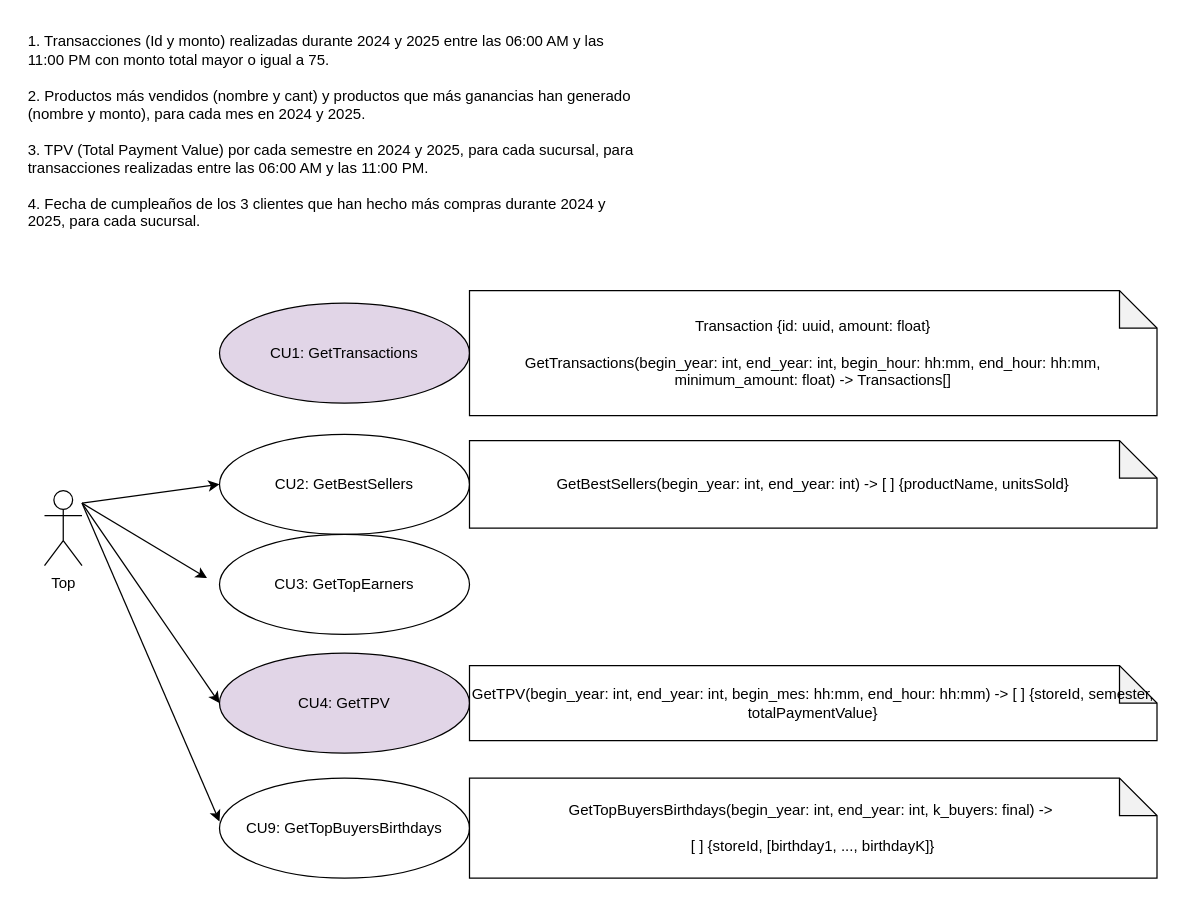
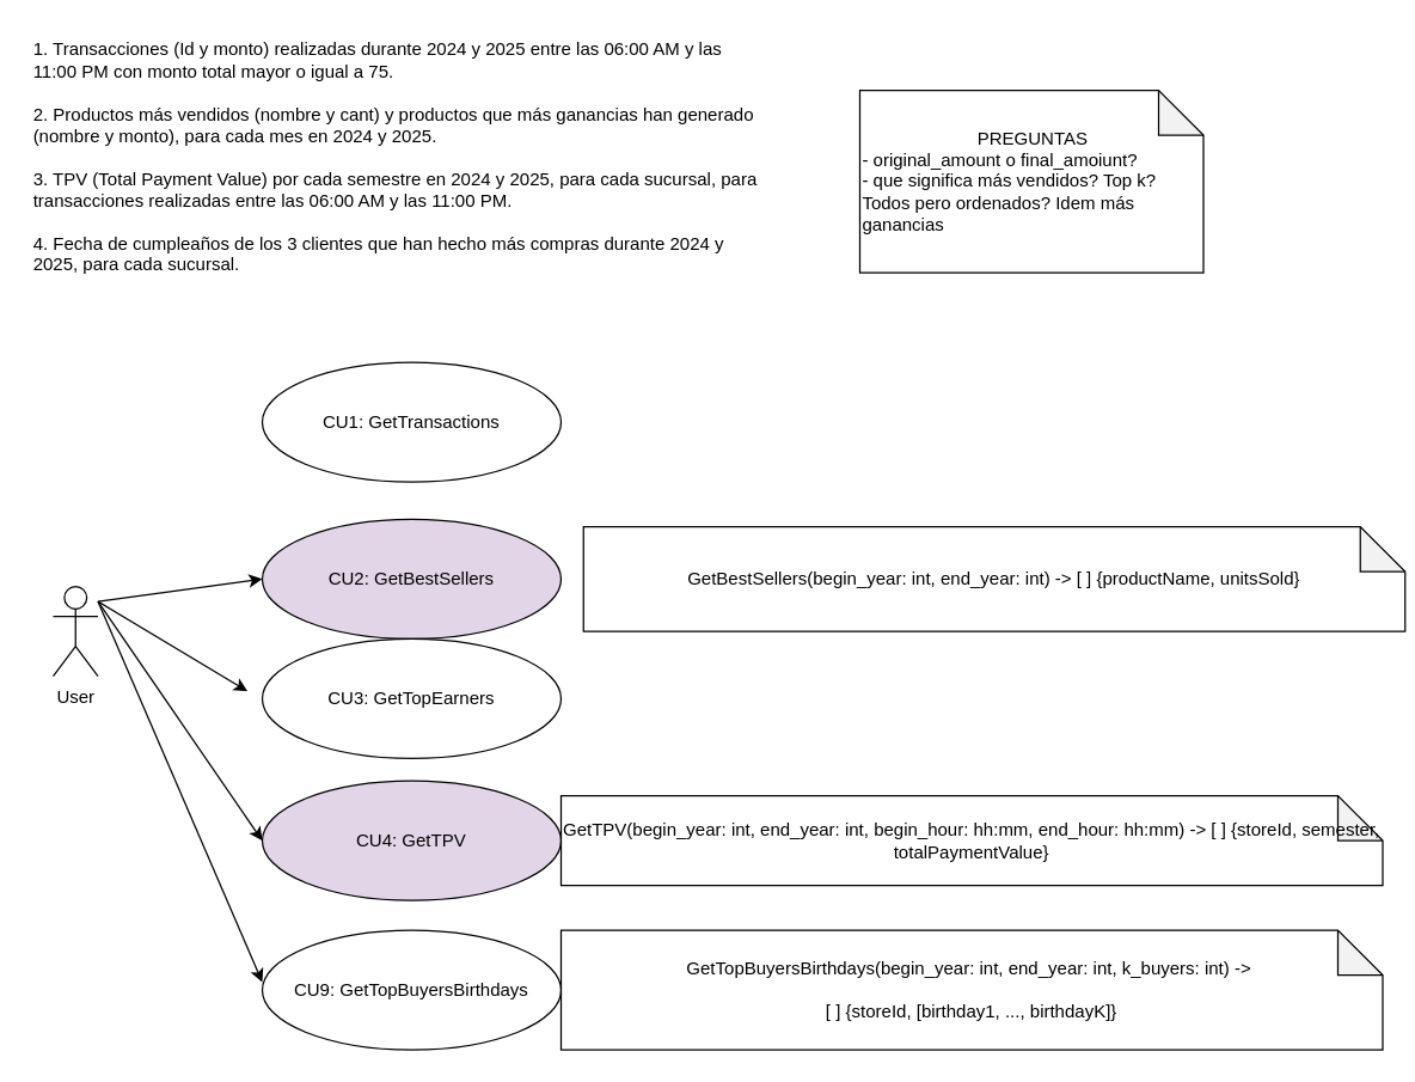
+ <mxCell id="6" value="&lt;div style=&quot;text-align: center;&quot;&gt;&lt;span style=&quot;background-color: transparent; color: light-dark(rgb(0, 0, 0), rgb(255, 255, 255));&quot;&gt;PREGUNTAS&lt;/span&gt;&lt;/div&gt;&lt;div&gt;- original_amount o final_amoiunt?&lt;/div&gt;&lt;div&gt;- que significa más vendidos? Top k? Todos pero ordenados? Idem más ganancias&lt;/div&gt;" style="shape=note;whiteSpace=wrap;html=1;backgroundOutline=1;darkOpacity=0.05;align=left;" vertex="1" parent="1"><mxGeometry x="575" y="60" width="230" height="122" as="geometry" /></mxCell>
- <mxCell id="4" value="CU1: GetTransactions" style="ellipse;whiteSpace=wrap;html=1;fillColor=#e1d5e7;" parent="1" vertex="1"><mxGeometry x="175" y="242" width="200" height="80" as="geometry" /></mxCell>
+ <mxCell id="4" value="CU1: GetTransactions" style="ellipse;whiteSpace=wrap;html=1;" parent="1" vertex="1"><mxGeometry x="175" y="242" width="200" height="80" as="geometry" /></mxCell>
- <mxCell id="5" value="Transaction {id: uuid, amount: float}&lt;br&gt;&lt;br&gt;GetTransactions(begin_year: int, end_year: int, begin_hour: hh:mm, end_hour: hh:mm, minimum_amount: float) -&amp;gt; Transactions[]" style="shape=note;whiteSpace=wrap;html=1;backgroundOutline=1;darkOpacity=0.05;" parent="1" vertex="1"><mxGeometry x="375" y="232" width="550" height="100" as="geometry" /></mxCell>
- <mxCell id="7" value="CU2: GetBestSellers" style="ellipse;whiteSpace=wrap;html=1;" parent="1" vertex="1"><mxGeometry x="175" y="347" width="200" height="80" as="geometry" /></mxCell>
+ <mxCell id="7" value="CU2: GetBestSellers" style="ellipse;whiteSpace=wrap;html=1;fillColor=#e1d5e7;" parent="1" vertex="1"><mxGeometry x="175" y="347" width="200" height="80" as="geometry" /></mxCell>
- <mxCell id="8" value="GetBestSellers(begin_year: int, end_year: int) -&amp;gt; [ ] {productName, unitsSold}" style="shape=note;whiteSpace=wrap;html=1;backgroundOutline=1;darkOpacity=0.05;" parent="1" vertex="1"><mxGeometry x="375" y="352" width="550" height="70" as="geometry" /></mxCell>
+ <mxCell id="8" value="GetBestSellers(begin_year: int, end_year: int) -&amp;gt; [ ] {productName, unitsSold}" style="shape=note;whiteSpace=wrap;html=1;backgroundOutline=1;darkOpacity=0.05;" parent="1" vertex="1"><mxGeometry x="390" y="352" width="550" height="70" as="geometry" /></mxCell>
- <mxCell id="3" value="Top&lt;div&gt;&lt;br&gt;&lt;/div&gt;" style="shape=umlActor;verticalLabelPosition=bottom;verticalAlign=top;html=1;outlineConnect=0;" parent="1" vertex="1"><mxGeometry x="35" y="392" width="30" height="60" as="geometry" /></mxCell>
+ <mxCell id="3" value="User&lt;div&gt;&lt;br&gt;&lt;/div&gt;" style="shape=umlActor;verticalLabelPosition=bottom;verticalAlign=top;html=1;outlineConnect=0;" parent="1" vertex="1"><mxGeometry x="35" y="392" width="30" height="60" as="geometry" /></mxCell>
- <mxCell id="11" value="GetTPV(begin_year: int, end_year: int, begin_mes: hh:mm, end_hour: hh:mm) -&amp;gt; [ ] {storeId, semester, totalPaymentValue}" style="shape=note;whiteSpace=wrap;html=1;backgroundOutline=1;darkOpacity=0.05;" parent="1" vertex="1"><mxGeometry x="375" y="532" width="550" height="60" as="geometry" /></mxCell>
+ <mxCell id="11" value="GetTPV(begin_year: int, end_year: int, begin_hour: hh:mm, end_hour: hh:mm) -&amp;gt; [ ] {storeId, semester, totalPaymentValue}" style="shape=note;whiteSpace=wrap;html=1;backgroundOutline=1;darkOpacity=0.05;" parent="1" vertex="1"><mxGeometry x="375" y="532" width="550" height="60" as="geometry" /></mxCell>
- <mxCell id="13" value="GetTopBuyersBirthdays(begin_year: int, end_year: int, k_buyers: final) -&amp;gt;&amp;nbsp;&lt;div&gt;&lt;br&gt;&lt;/div&gt;&lt;div&gt;[ ] {storeId, [birthday1, ..., birthdayK]}&lt;/div&gt;" style="shape=note;whiteSpace=wrap;html=1;backgroundOutline=1;darkOpacity=0.05;" parent="1" vertex="1"><mxGeometry x="375" y="622" width="550" height="80" as="geometry" /></mxCell>
+ <mxCell id="13" value="GetTopBuyersBirthdays(begin_year: int, end_year: int, k_buyers: int) -&amp;gt;&amp;nbsp;&lt;div&gt;&lt;br&gt;&lt;/div&gt;&lt;div&gt;[ ] {storeId, [birthday1, ..., birthdayK]}&lt;/div&gt;" style="shape=note;whiteSpace=wrap;html=1;backgroundOutline=1;darkOpacity=0.05;" parent="1" vertex="1"><mxGeometry x="375" y="622" width="550" height="80" as="geometry" /></mxCell>
